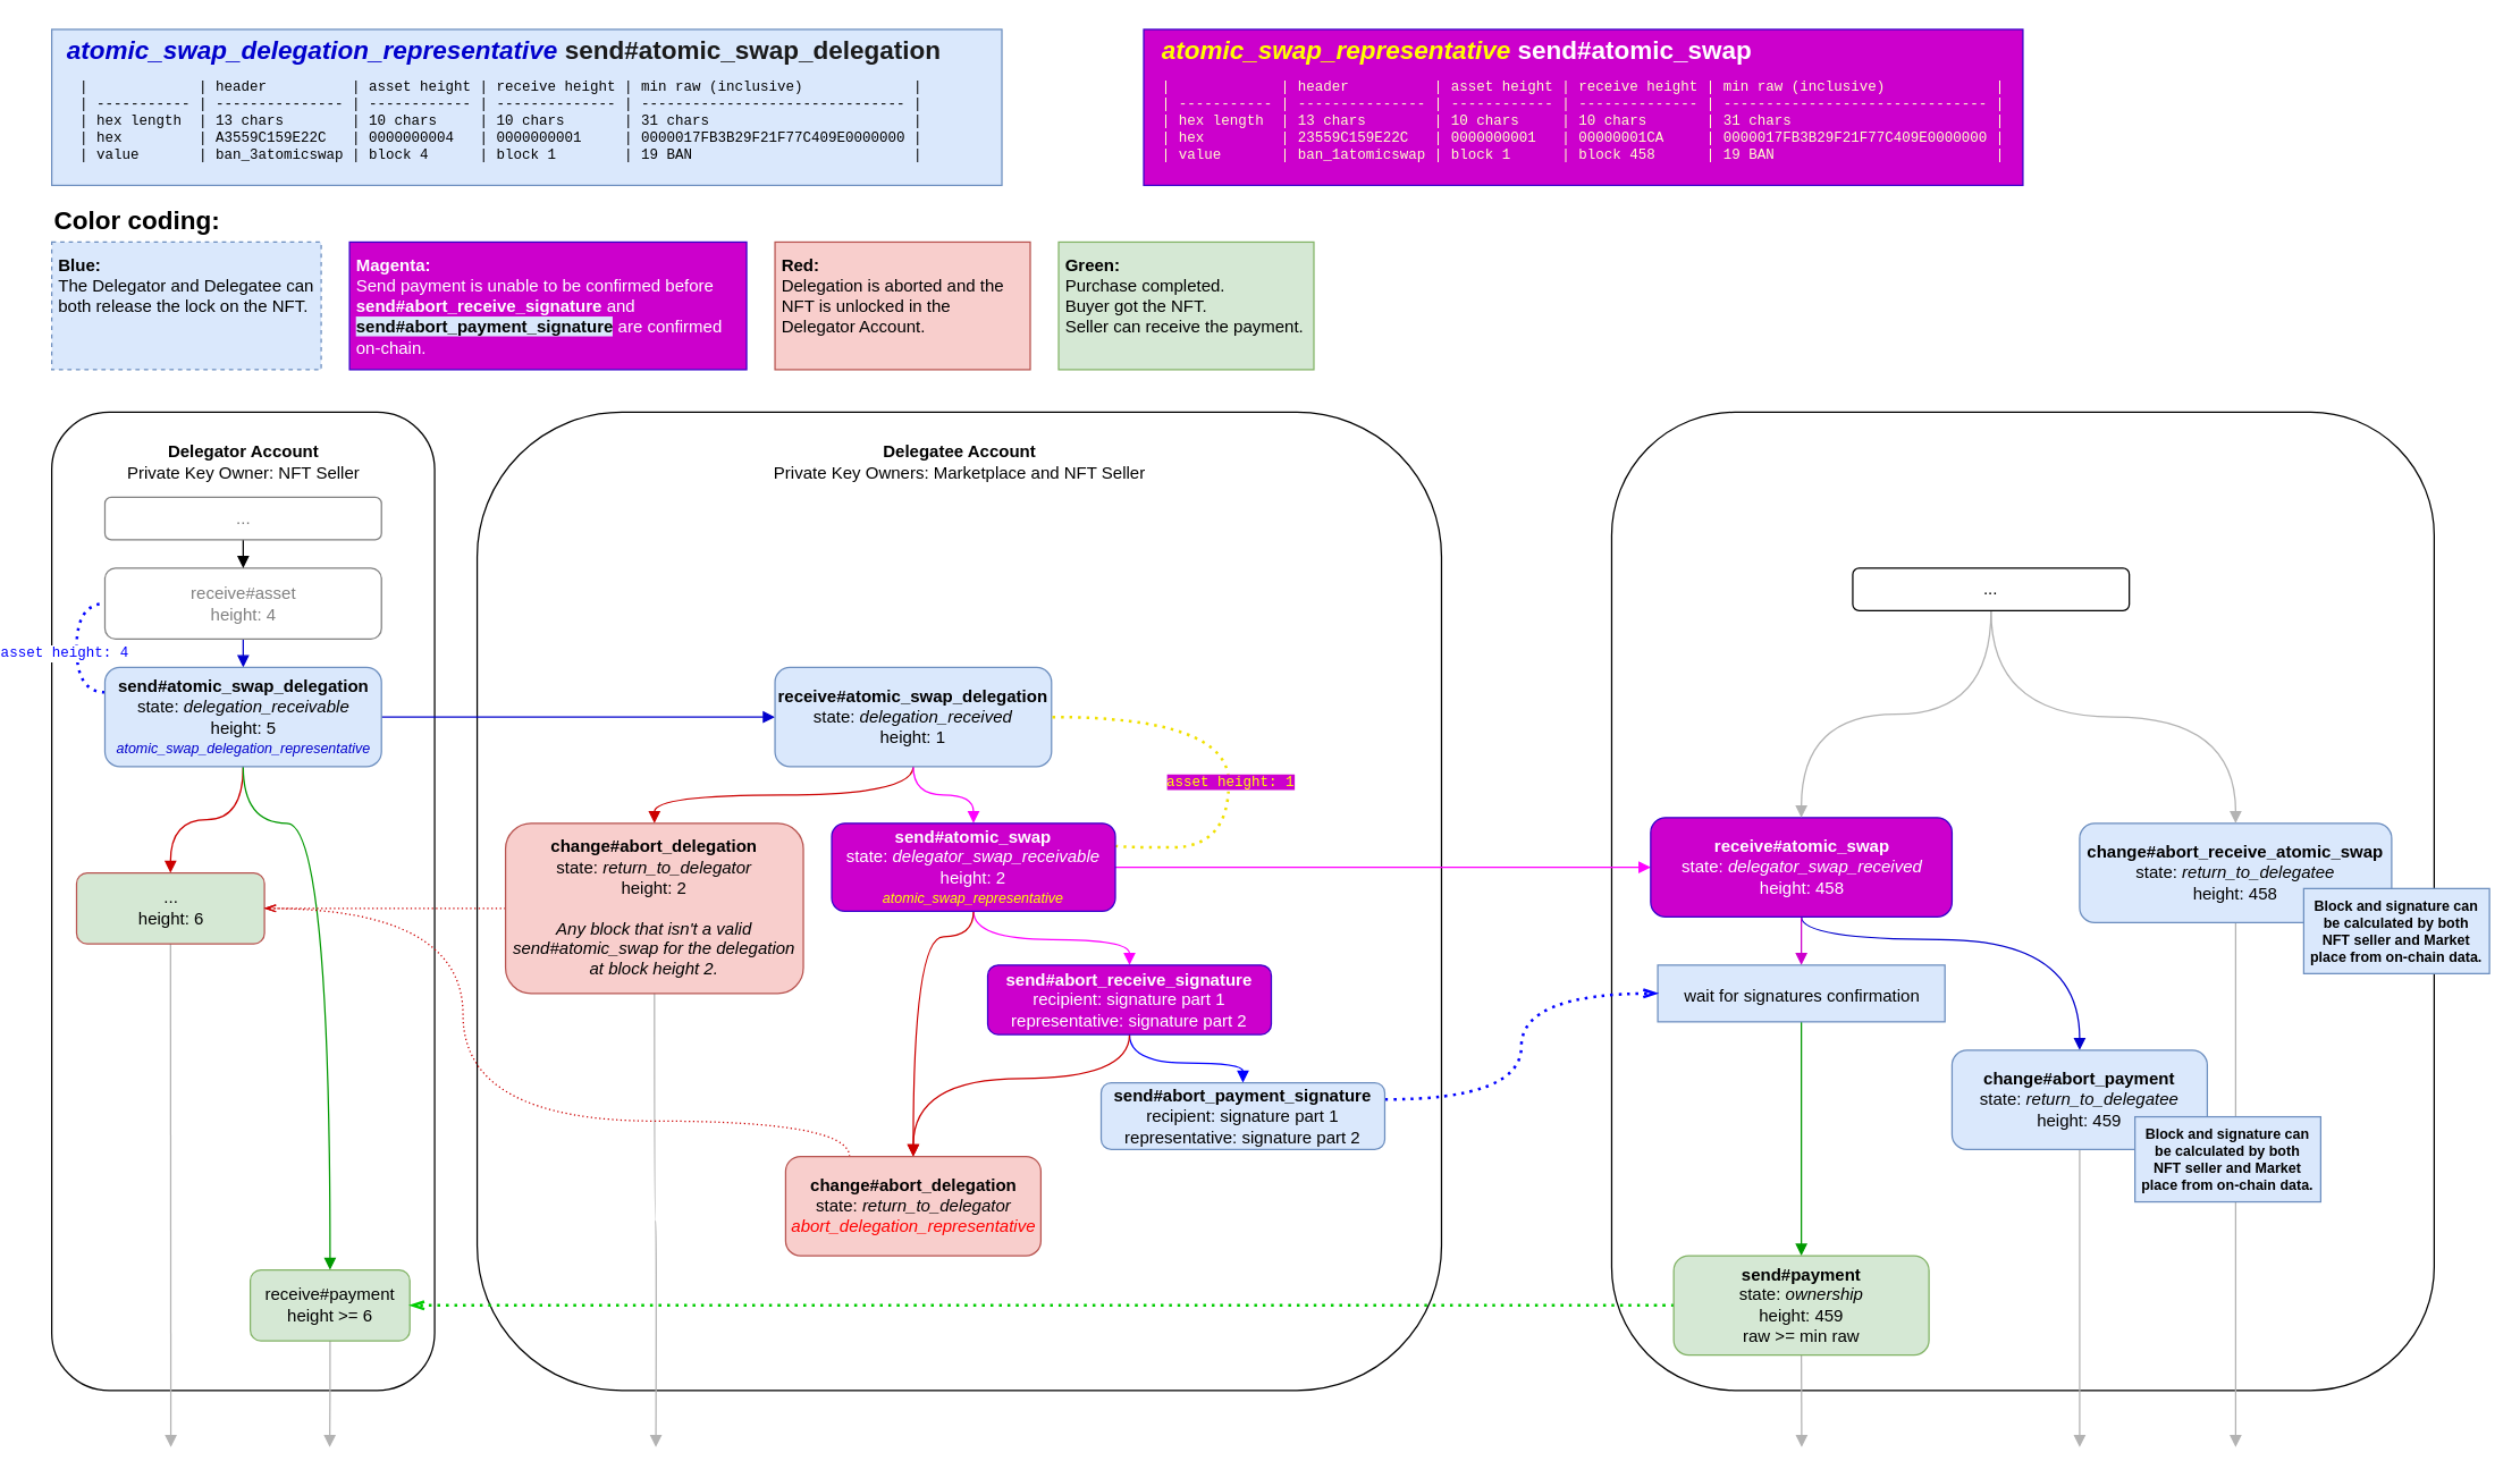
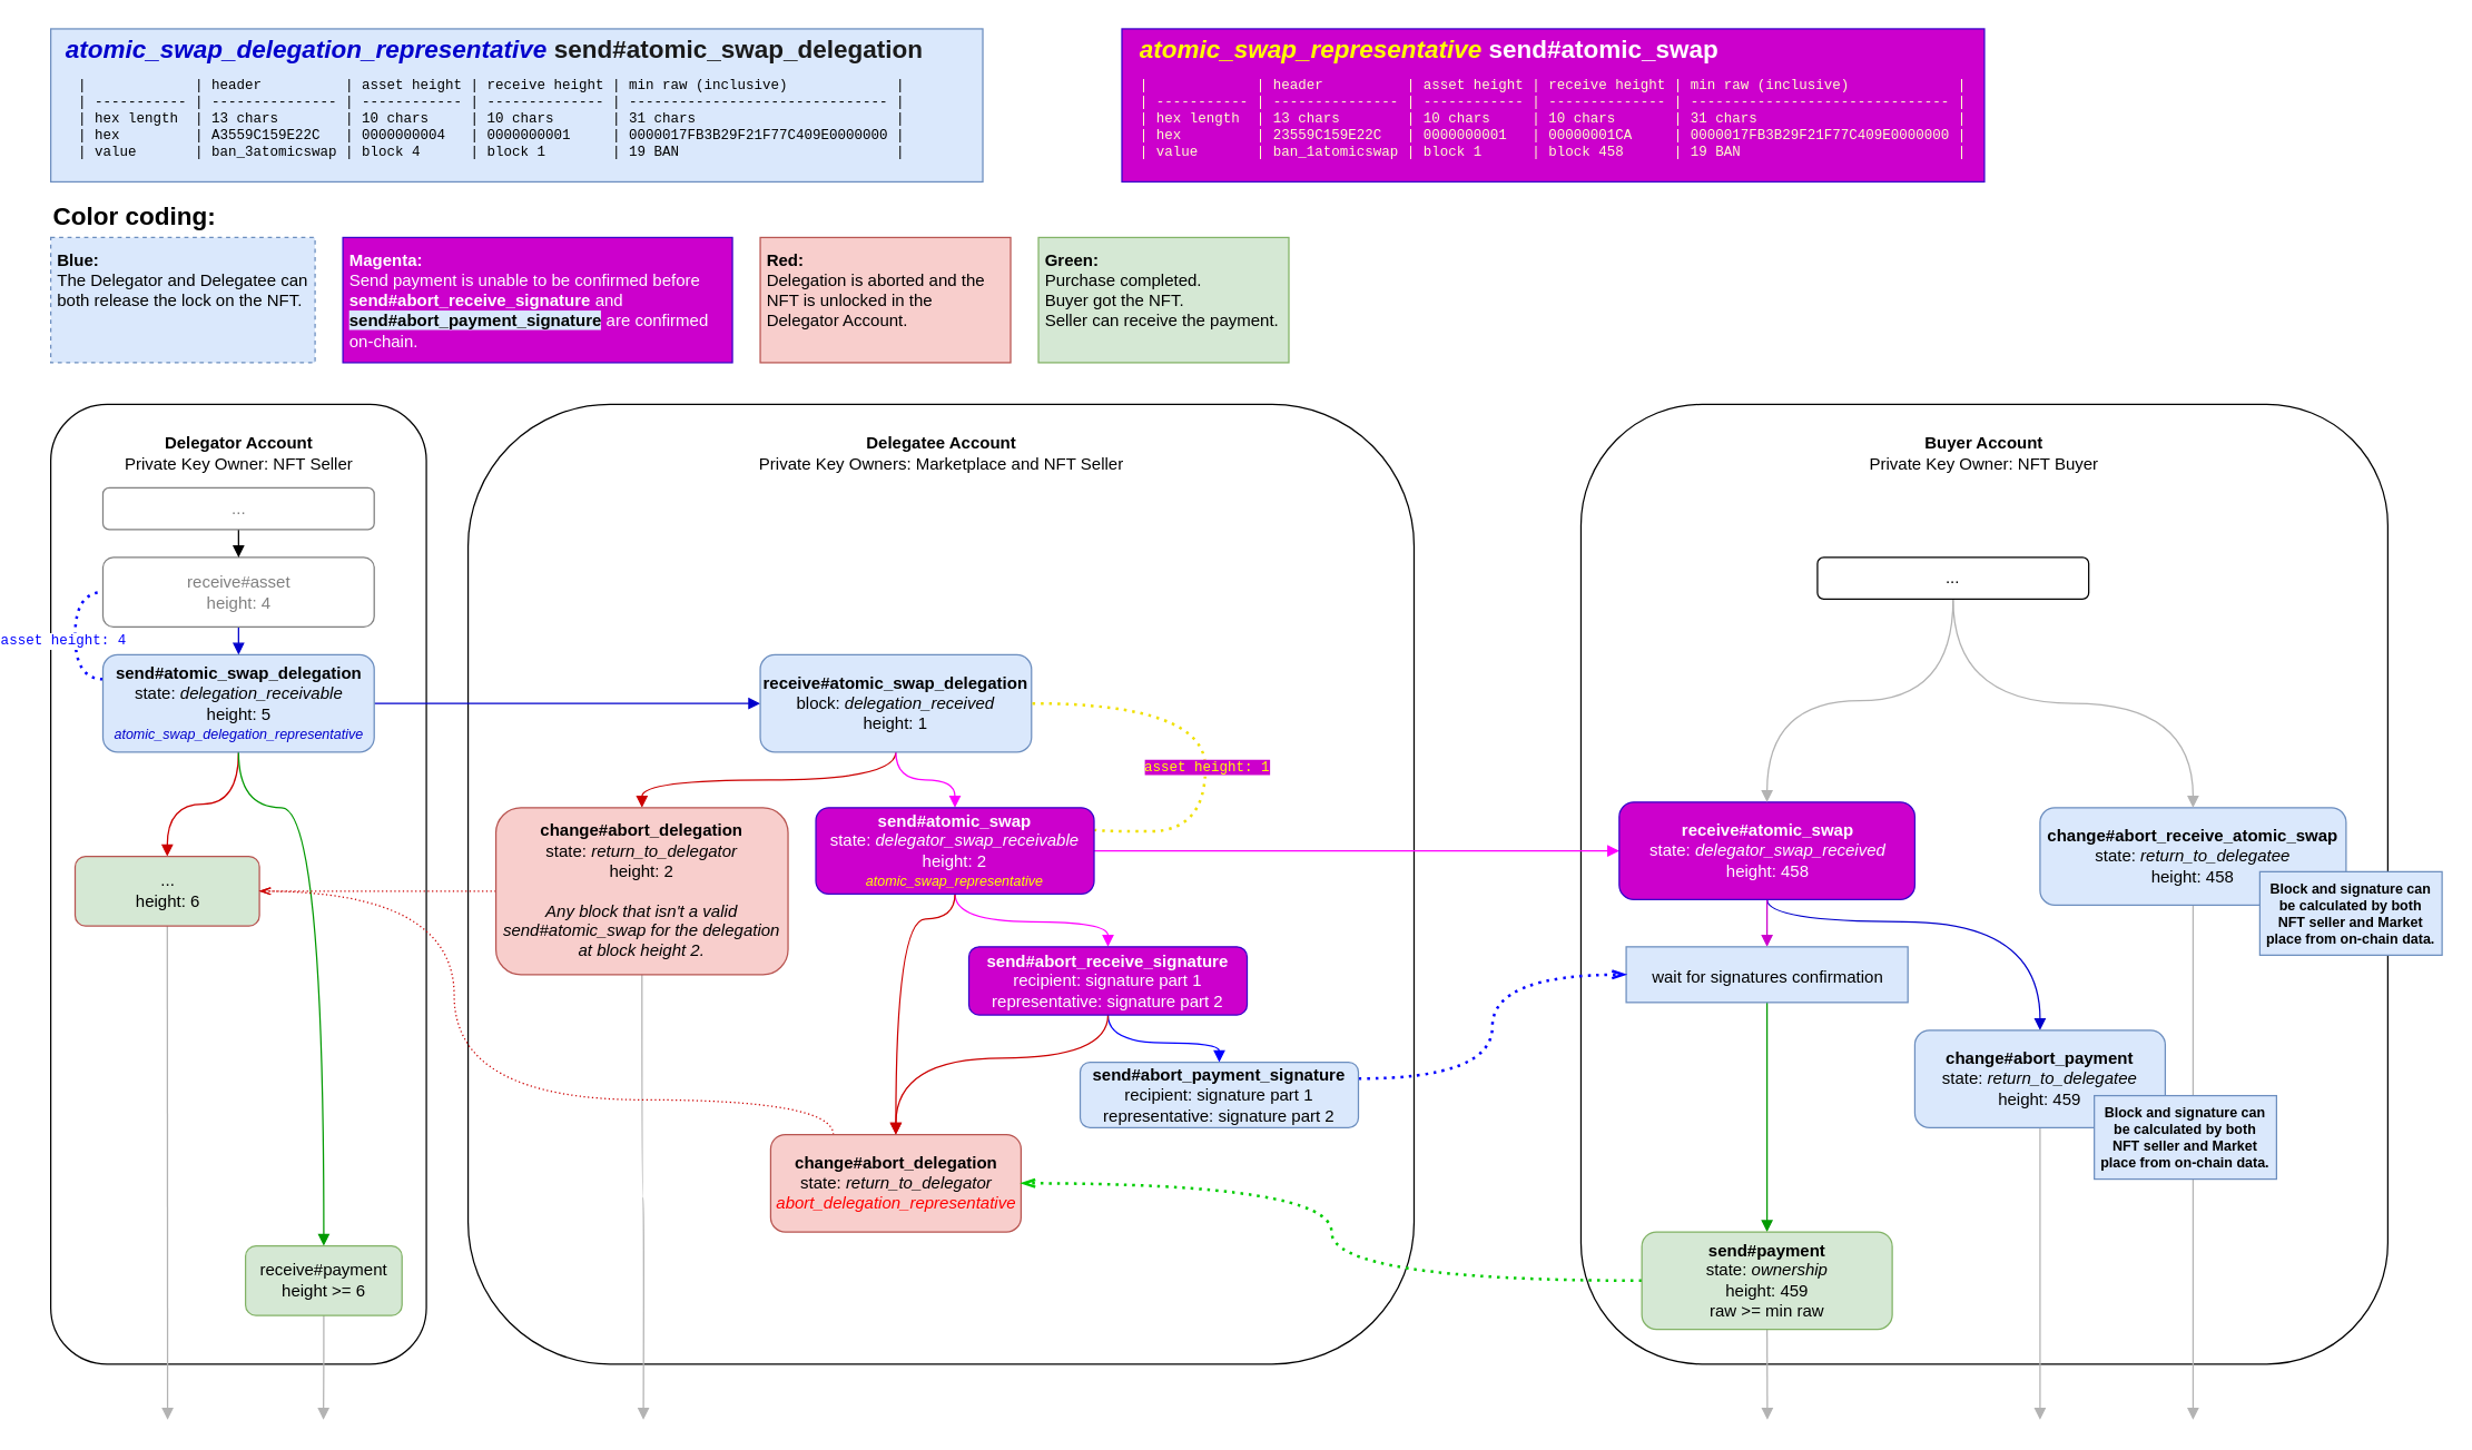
+ <mxCell id="9" value="&lt;b&gt;Buyer Account&lt;br&gt;&lt;/b&gt;Private Key Owner: NFT Buyer" style="text;html=1;strokeColor=none;fillColor=none;align=center;verticalAlign=middle;whiteSpace=wrap;rounded=0;" vertex="1" parent="1"><mxGeometry x="1325" y="310" width="170" height="30" as="geometry" /></mxCell>
- <mxCell id="20" value="&lt;b&gt;receive#atomic_swap_delegation&lt;br&gt;&lt;/b&gt;state: &lt;i&gt;delegation_received&lt;br&gt;&lt;/i&gt;height: 1" style="rounded=1;whiteSpace=wrap;html=1;fillColor=#dae8fc;strokeColor=#6c8ebf;" vertex="1" parent="1"><mxGeometry x="530" y="470" width="195" height="70" as="geometry" /></mxCell>
+ <mxCell id="20" value="&lt;b&gt;receive#atomic_swap_delegation&lt;br&gt;&lt;/b&gt;block: &lt;i&gt;delegation_received&lt;br&gt;&lt;/i&gt;height: 1" style="rounded=1;whiteSpace=wrap;html=1;fillColor=#dae8fc;strokeColor=#6c8ebf;" vertex="1" parent="1"><mxGeometry x="530" y="470" width="195" height="70" as="geometry" /></mxCell>
- <mxCell id="55" style="edgeStyle=orthogonalEdgeStyle;curved=1;rounded=0;orthogonalLoop=1;jettySize=auto;html=1;exitX=0;exitY=0.5;exitDx=0;exitDy=0;entryX=1;entryY=0.5;entryDx=0;entryDy=0;shadow=0;fontFamily=Courier New;fontSize=12;fontColor=#00CC00;endArrow=openThin;endFill=0;strokeColor=#00CC00;strokeWidth=2;elbow=vertical;dashed=1;dashPattern=1 2;" edge="1" parent="1" source="56" target="24"><mxGeometry relative="1" as="geometry" /></mxCell>
+ <mxCell id="55" style="edgeStyle=orthogonalEdgeStyle;curved=1;rounded=0;orthogonalLoop=1;jettySize=auto;html=1;exitX=0;exitY=0.5;exitDx=0;exitDy=0;shadow=0;fontFamily=Courier New;fontSize=12;fontColor=#00CC00;endArrow=openThin;endFill=0;strokeColor=#00CC00;strokeWidth=2;elbow=vertical;dashed=1;dashPattern=1 2;" edge="1" parent="1" source="56" target="52"><mxGeometry relative="1" as="geometry" /></mxCell>
